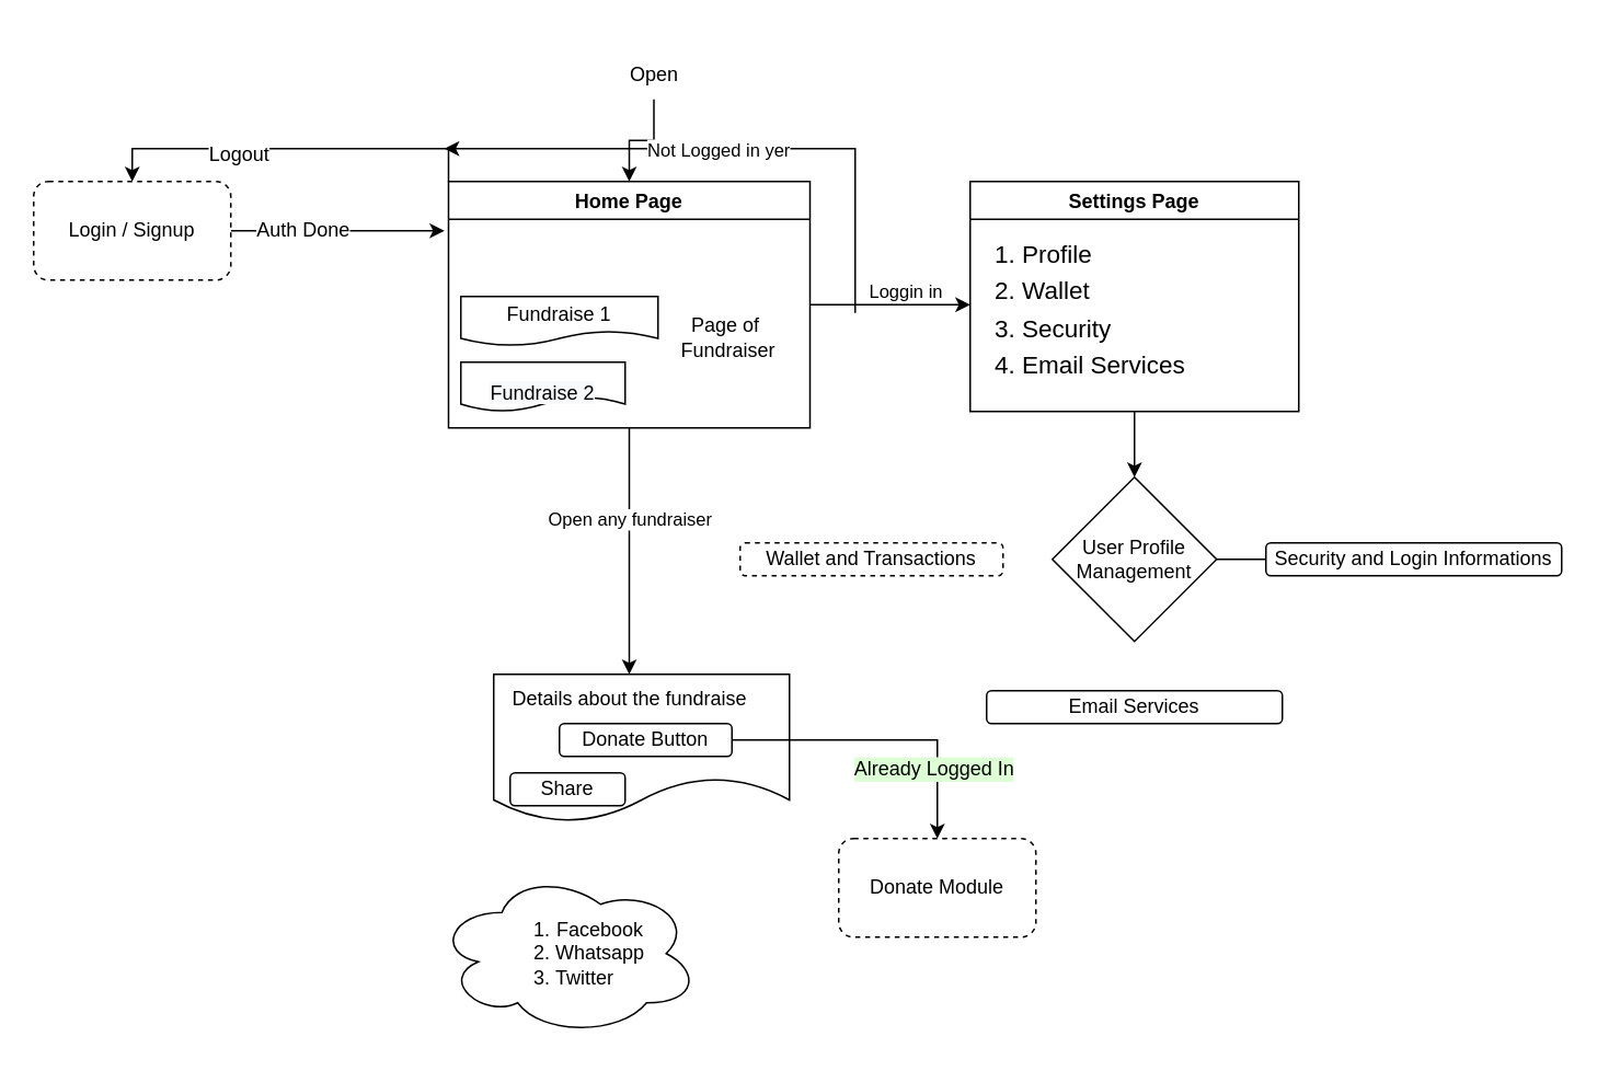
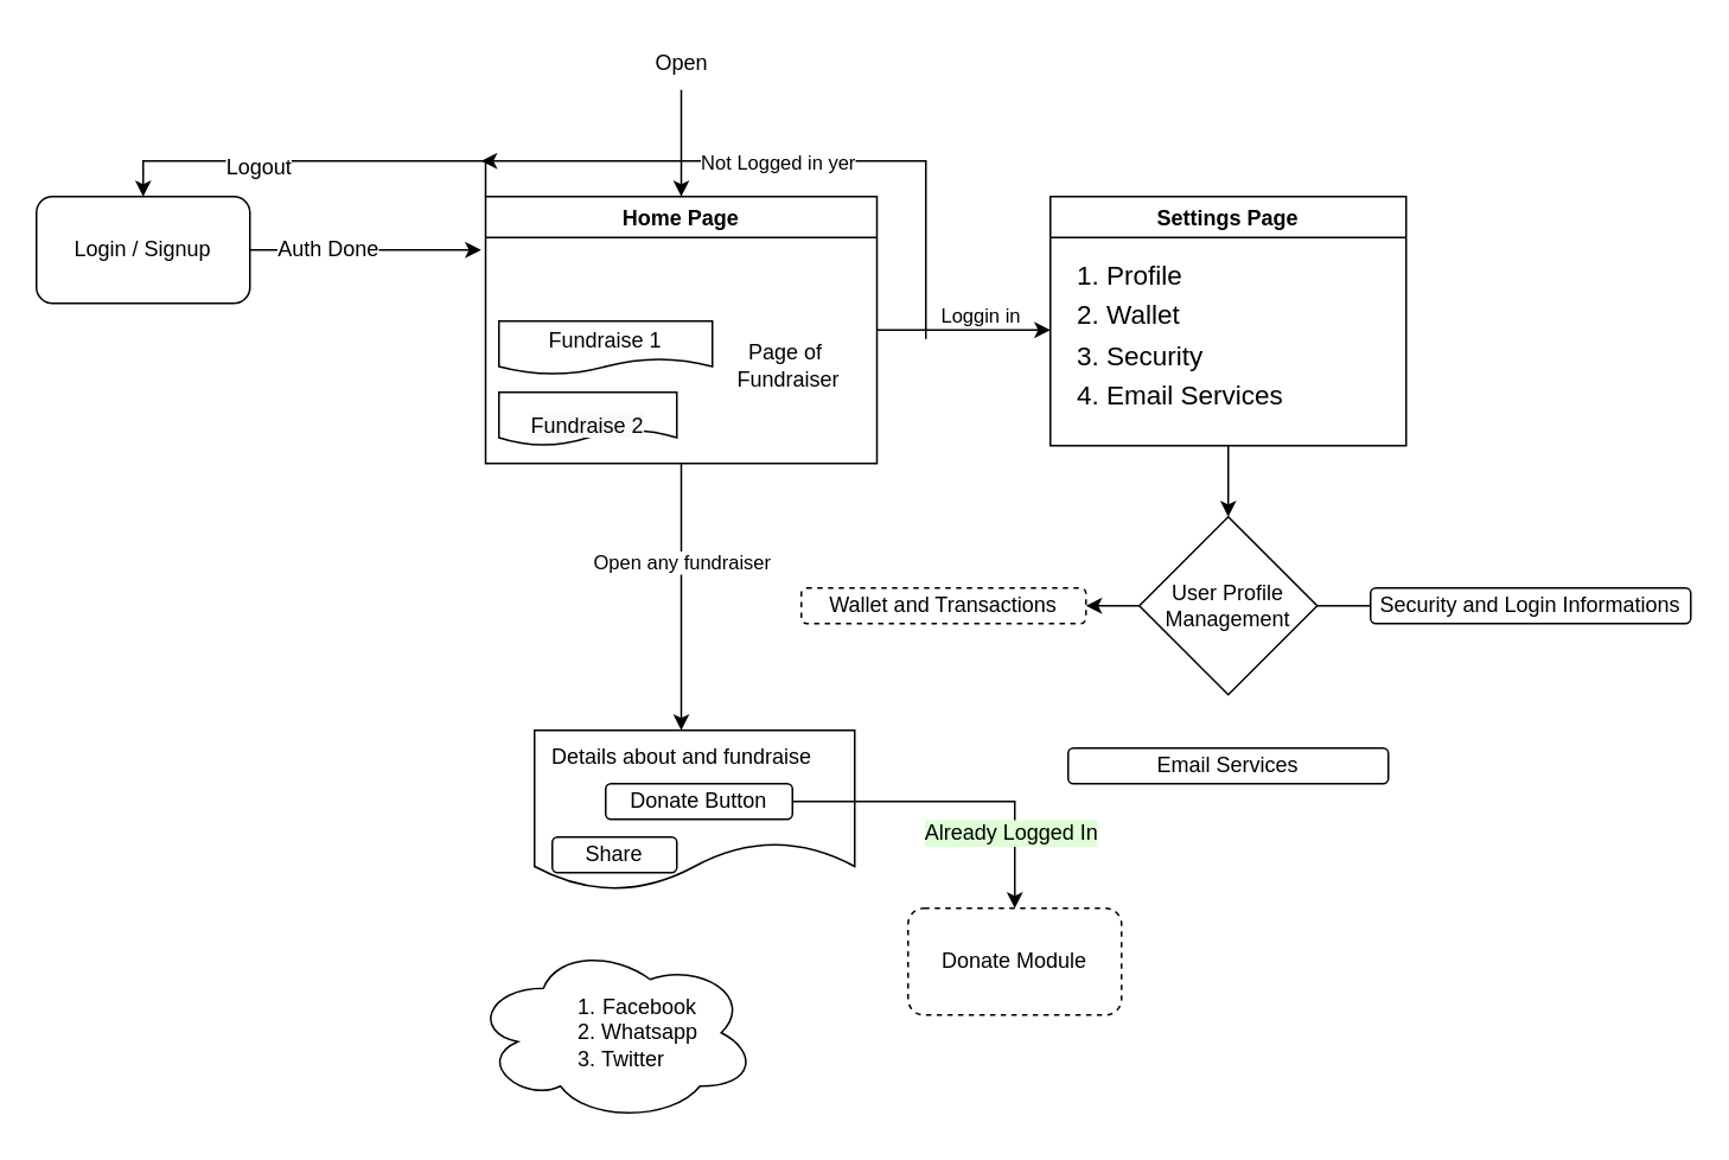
- <mxCell id="11" value="Open" style="text;html=1;strokeColor=none;fillColor=none;align=center;verticalAlign=middle;whiteSpace=wrap;rounded=0;" parent="1" vertex="1"><mxGeometry x="367.5" y="30" width="60" height="30" as="geometry" /></mxCell>
+ <mxCell id="11" value="Open" style="text;html=1;strokeColor=none;fillColor=none;align=center;verticalAlign=middle;whiteSpace=wrap;rounded=0;" parent="1" vertex="1"><mxGeometry x="352.5" y="20" width="60" height="30" as="geometry" /></mxCell>
- <mxCell id="4" value="Login / Signup" style="rounded=1;whiteSpace=wrap;html=1;dashed=1;" parent="1" vertex="1"><mxGeometry x="20" y="110" width="120" height="60" as="geometry" /></mxCell>
+ <mxCell id="4" value="Login / Signup" style="rounded=1;whiteSpace=wrap;html=1;" parent="1" vertex="1"><mxGeometry x="20" y="110" width="120" height="60" as="geometry" /></mxCell>
+ <mxCell id="30" value="" style="edgeStyle=orthogonalEdgeStyle;rounded=0;orthogonalLoop=1;jettySize=auto;html=1;fontSize=12;" parent="1" source="31" target="27" edge="1"><mxGeometry relative="1" as="geometry" /></mxCell>
- <mxCell id="13" value="Details about the fundraise" style="text;html=1;strokeColor=none;fillColor=none;align=center;verticalAlign=middle;whiteSpace=wrap;rounded=0;" parent="1" vertex="1"><mxGeometry x="302.5" y="410" width="160" height="30" as="geometry" /></mxCell>
+ <mxCell id="13" value="Details about and fundraise" style="text;html=1;strokeColor=none;fillColor=none;align=center;verticalAlign=middle;whiteSpace=wrap;rounded=0;" parent="1" vertex="1"><mxGeometry x="302.5" y="410" width="160" height="30" as="geometry" /></mxCell>
